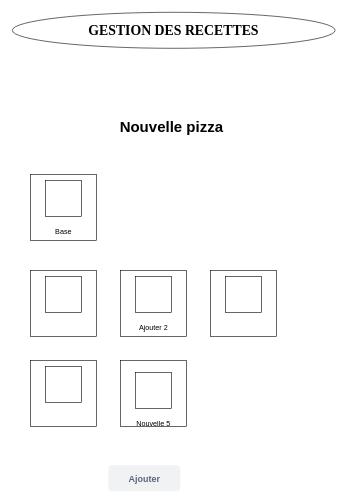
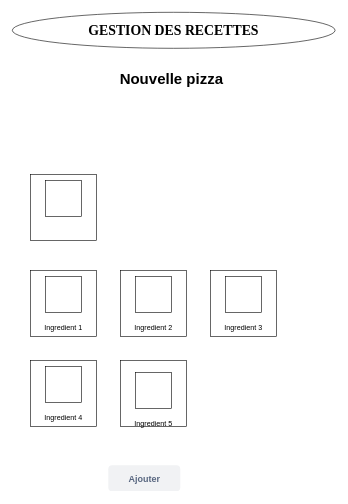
- <mxCell id="3" value="&lt;font style=&quot;font-size: 25px;&quot;&gt;&lt;b style=&quot;font-size: 25px;&quot;&gt;Nouvelle pizza&lt;/b&gt;&lt;/font&gt;" style="text;html=1;align=center;verticalAlign=middle;resizable=0;points=[];autosize=1;fontSize=25;" vertex="1" parent="1"><mxGeometry x="190" y="190" width="190" height="40" as="geometry" /></mxCell>
+ <mxCell id="3" value="&lt;font style=&quot;font-size: 25px;&quot;&gt;&lt;b style=&quot;font-size: 25px;&quot;&gt;Nouvelle pizza&lt;/b&gt;&lt;/font&gt;" style="text;html=1;align=center;verticalAlign=middle;resizable=0;points=[];autosize=1;fontSize=25;" vertex="1" parent="1"><mxGeometry x="190" y="110" width="190" height="40" as="geometry" /></mxCell>
- <mxCell id="6" value="&lt;font style=&quot;font-size: 12px&quot;&gt;Base&lt;/font&gt;" style="text;html=1;align=center;verticalAlign=middle;resizable=0;points=[];autosize=1;fontSize=25;" vertex="1" parent="1"><mxGeometry x="85" y="360" width="40" height="40" as="geometry" /></mxCell>
+ <mxCell id="9" value="&lt;font style=&quot;font-size: 12px&quot;&gt;Ingredient 1&lt;/font&gt;" style="text;html=1;align=center;verticalAlign=middle;resizable=0;points=[];autosize=1;fontSize=25;" vertex="1" parent="1"><mxGeometry x="65" y="520" width="80" height="40" as="geometry" /></mxCell>
- <mxCell id="12" value="&lt;font style=&quot;font-size: 12px&quot;&gt;Ajouter 2&lt;/font&gt;" style="text;html=1;align=center;verticalAlign=middle;resizable=0;points=[];autosize=1;fontSize=25;" vertex="1" parent="1"><mxGeometry x="215" y="520" width="80" height="40" as="geometry" /></mxCell>
+ <mxCell id="12" value="&lt;font style=&quot;font-size: 12px&quot;&gt;Ingredient 2&lt;/font&gt;" style="text;html=1;align=center;verticalAlign=middle;resizable=0;points=[];autosize=1;fontSize=25;" vertex="1" parent="1"><mxGeometry x="215" y="520" width="80" height="40" as="geometry" /></mxCell>
+ <mxCell id="15" value="&lt;font style=&quot;font-size: 12px&quot;&gt;Ingredient 3&lt;/font&gt;" style="text;html=1;align=center;verticalAlign=middle;resizable=0;points=[];autosize=1;fontSize=25;" vertex="1" parent="1"><mxGeometry x="365" y="520" width="80" height="40" as="geometry" /></mxCell>
+ <mxCell id="18" value="&lt;font style=&quot;font-size: 12px&quot;&gt;Ingredient 4&lt;/font&gt;" style="text;html=1;align=center;verticalAlign=middle;resizable=0;points=[];autosize=1;fontSize=25;" vertex="1" parent="1"><mxGeometry x="65" y="670" width="80" height="40" as="geometry" /></mxCell>
- <mxCell id="21" value="&lt;font style=&quot;font-size: 12px&quot;&gt;Nouvelle 5&lt;/font&gt;" style="text;html=1;align=center;verticalAlign=middle;resizable=0;points=[];autosize=1;fontSize=25;" vertex="1" parent="1"><mxGeometry x="215" y="680" width="80" height="40" as="geometry" /></mxCell>
+ <mxCell id="21" value="&lt;font style=&quot;font-size: 12px&quot;&gt;Ingredient 5&lt;/font&gt;" style="text;html=1;align=center;verticalAlign=middle;resizable=0;points=[];autosize=1;fontSize=25;" vertex="1" parent="1"><mxGeometry x="215" y="680" width="80" height="40" as="geometry" /></mxCell>
